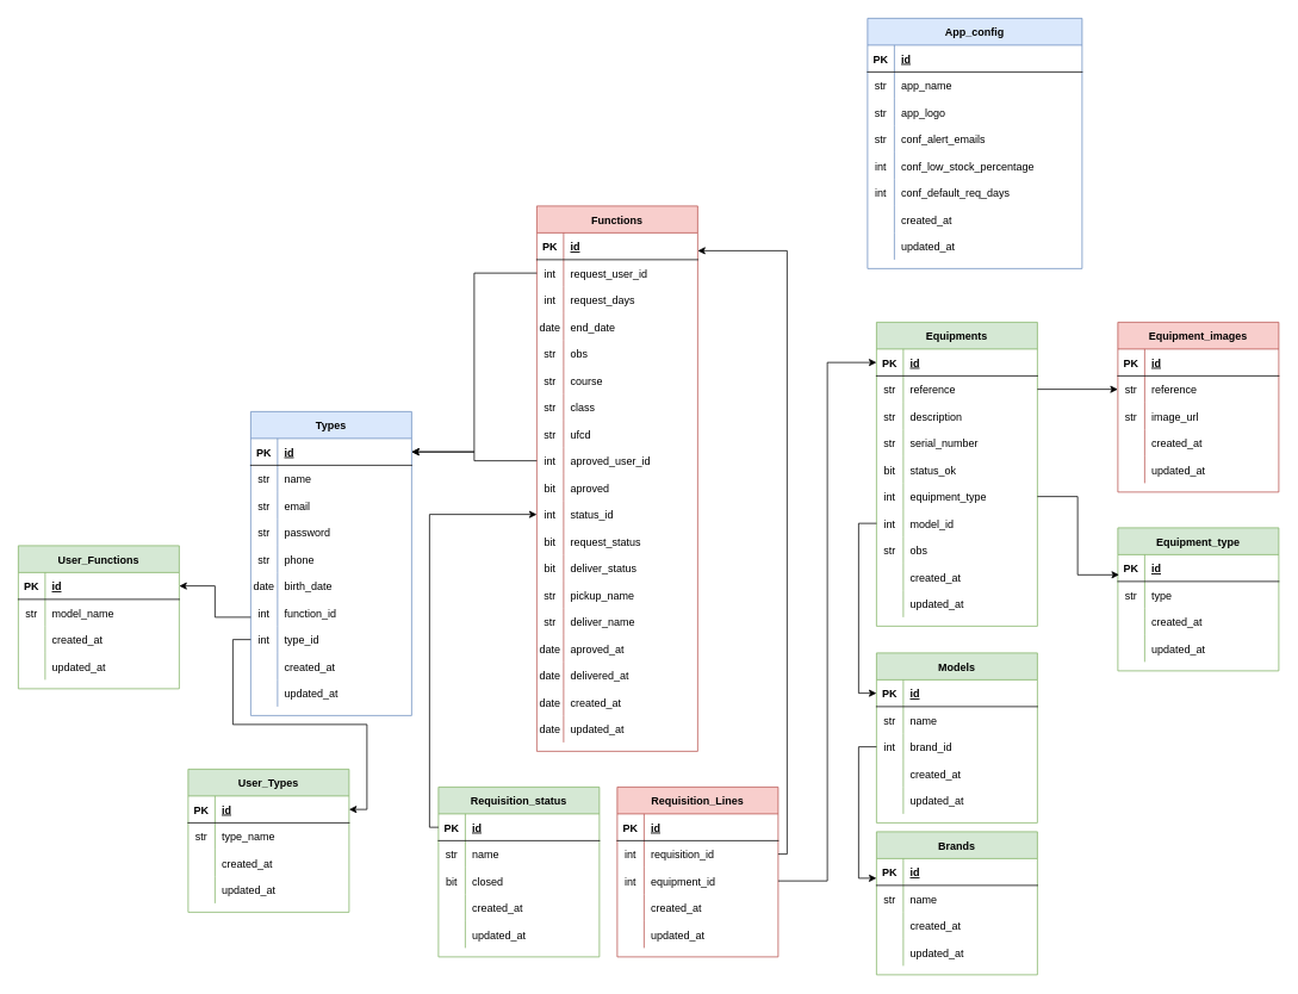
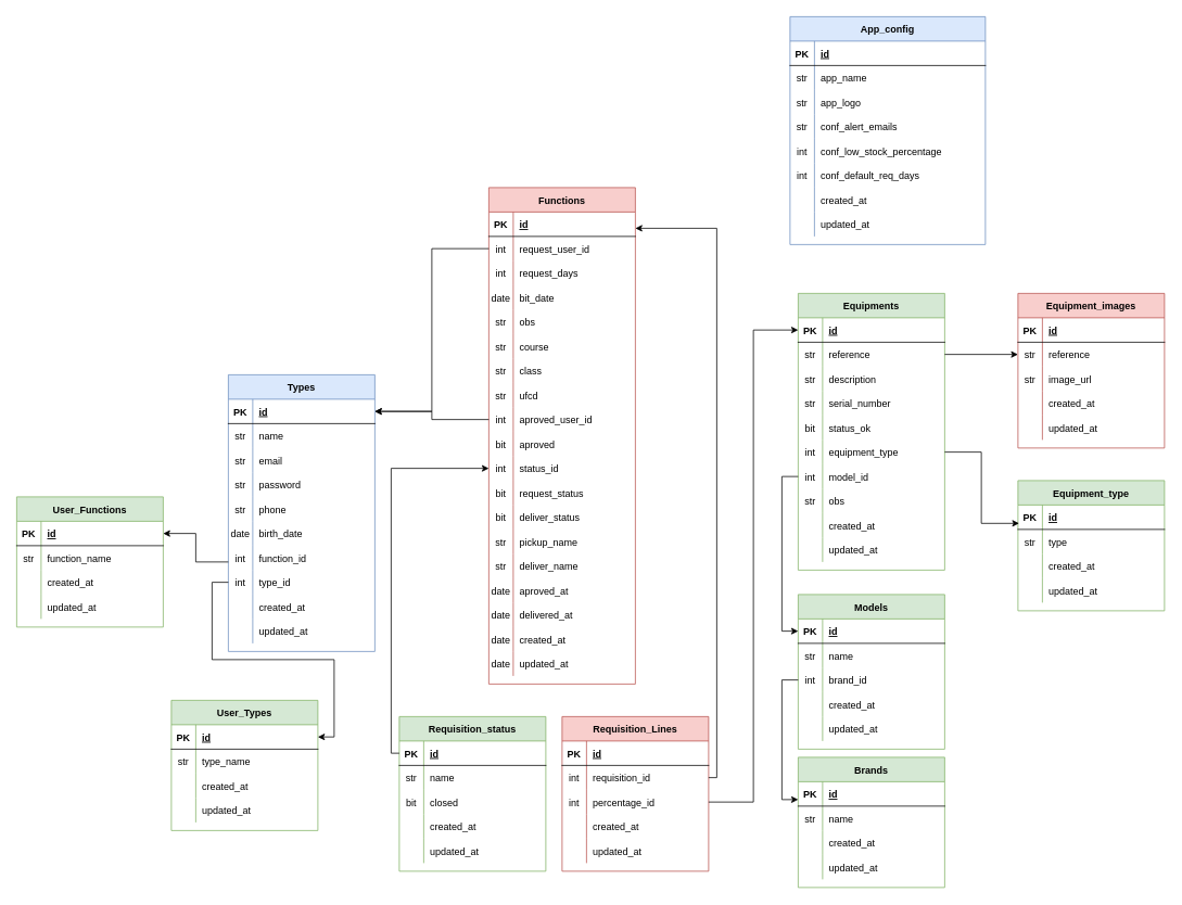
- <mxCell id="89" value="end_date" style="shape=partialRectangle;connectable=0;fillColor=none;top=0;left=0;bottom=0;right=0;align=left;spacingLeft=6;overflow=hidden;" parent="87" vertex="1"><mxGeometry x="30" width="150" height="30" as="geometry"><mxRectangle width="150" height="30" as="alternateBounds" /></mxGeometry></mxCell>
+ <mxCell id="89" value="bit_date" style="shape=partialRectangle;connectable=0;fillColor=none;top=0;left=0;bottom=0;right=0;align=left;spacingLeft=6;overflow=hidden;" parent="87" vertex="1"><mxGeometry x="30" width="150" height="30" as="geometry"><mxRectangle width="150" height="30" as="alternateBounds" /></mxGeometry></mxCell>
- <mxCell id="234" value="model_name" style="shape=partialRectangle;connectable=0;fillColor=none;top=0;left=0;bottom=0;right=0;align=left;spacingLeft=6;overflow=hidden;" vertex="1" parent="232"><mxGeometry x="30" width="150" height="30" as="geometry"><mxRectangle width="150" height="30" as="alternateBounds" /></mxGeometry></mxCell>
+ <mxCell id="234" value="function_name" style="shape=partialRectangle;connectable=0;fillColor=none;top=0;left=0;bottom=0;right=0;align=left;spacingLeft=6;overflow=hidden;" vertex="1" parent="232"><mxGeometry x="30" width="150" height="30" as="geometry"><mxRectangle width="150" height="30" as="alternateBounds" /></mxGeometry></mxCell>
- <mxCell id="144" value="equipment_id" style="shape=partialRectangle;connectable=0;fillColor=none;top=0;left=0;bottom=0;right=0;align=left;spacingLeft=6;overflow=hidden;" parent="142" vertex="1"><mxGeometry x="30" width="150" height="30" as="geometry"><mxRectangle width="150" height="30" as="alternateBounds" /></mxGeometry></mxCell>
+ <mxCell id="144" value="percentage_id" style="shape=partialRectangle;connectable=0;fillColor=none;top=0;left=0;bottom=0;right=0;align=left;spacingLeft=6;overflow=hidden;" parent="142" vertex="1"><mxGeometry x="30" width="150" height="30" as="geometry"><mxRectangle width="150" height="30" as="alternateBounds" /></mxGeometry></mxCell>
